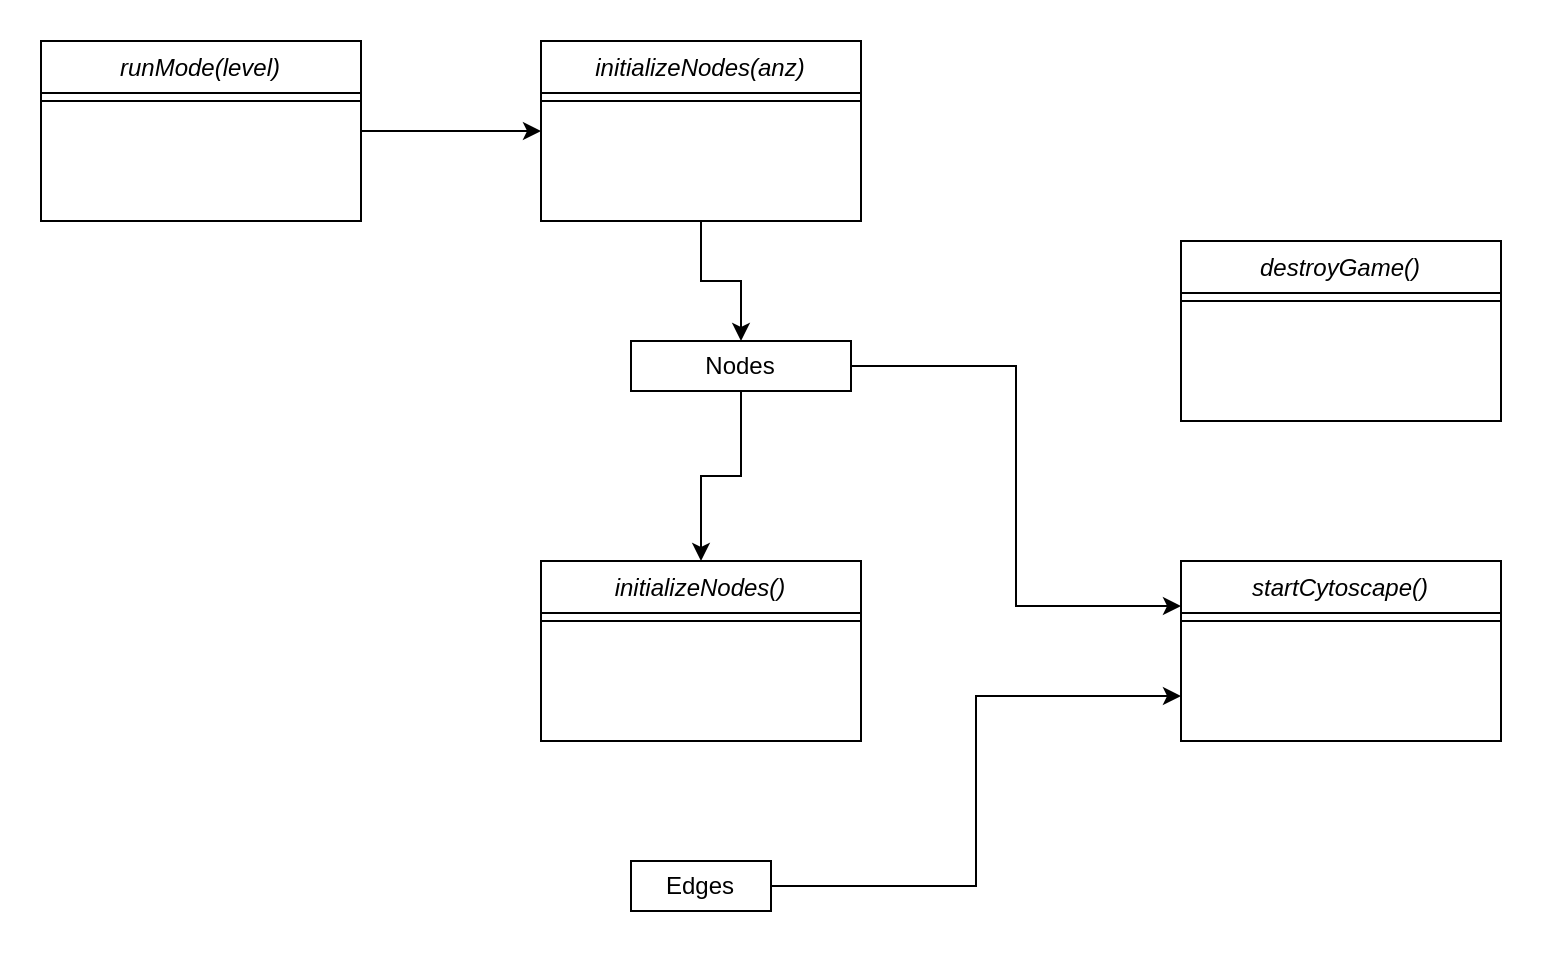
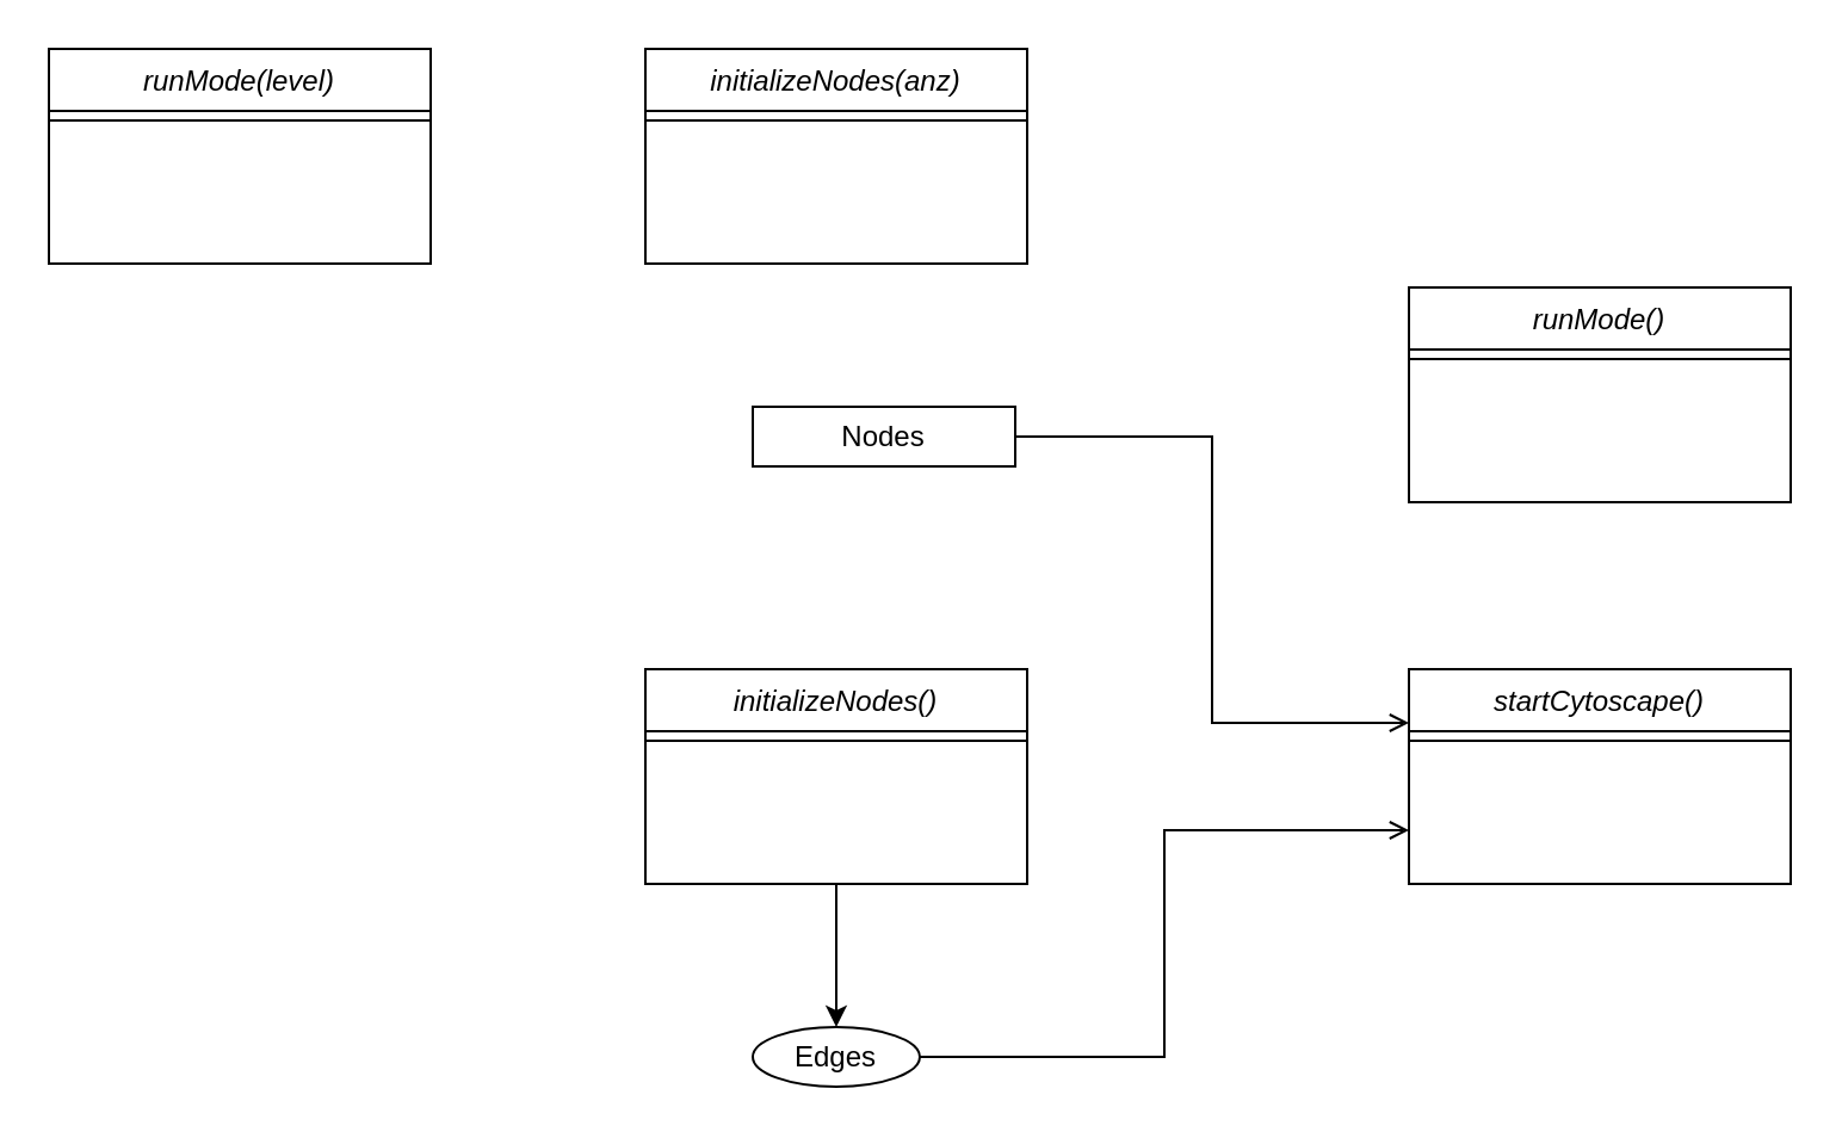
- <mxCell id="15" style="edgeStyle=orthogonalEdgeStyle;rounded=0;orthogonalLoop=1;jettySize=auto;html=1;entryX=0;entryY=0.5;entryDx=0;entryDy=0;" edge="1" parent="1" source="16" target="3"><mxGeometry relative="1" as="geometry" /></mxCell>
- <mxCell id="18" value="destroyGame()" style="swimlane;fontStyle=2;align=center;verticalAlign=top;childLayout=stackLayout;horizontal=1;startSize=26;horizontalStack=0;resizeParent=1;resizeLast=0;collapsible=1;marginBottom=0;rounded=0;shadow=0;strokeWidth=1;" vertex="1" parent="1"><mxGeometry x="590" y="120" width="160" height="90" as="geometry"><mxRectangle x="120" y="80" width="160" height="26" as="alternateBounds" /></mxGeometry></mxCell>
+ <mxCell id="18" value="runMode()" style="swimlane;fontStyle=2;align=center;verticalAlign=top;childLayout=stackLayout;horizontal=1;startSize=26;horizontalStack=0;resizeParent=1;resizeLast=0;collapsible=1;marginBottom=0;rounded=0;shadow=0;strokeWidth=1;" vertex="1" parent="1"><mxGeometry x="590" y="120" width="160" height="90" as="geometry"><mxRectangle x="120" y="80" width="160" height="26" as="alternateBounds" /></mxGeometry></mxCell>
- <mxCell id="2" style="edgeStyle=orthogonalEdgeStyle;rounded=0;orthogonalLoop=1;jettySize=auto;html=1;" edge="1" parent="1" source="3" target="10"><mxGeometry relative="1" as="geometry" /></mxCell>
- <mxCell id="8" style="edgeStyle=orthogonalEdgeStyle;rounded=0;orthogonalLoop=1;jettySize=auto;html=1;entryX=0.5;entryY=0;entryDx=0;entryDy=0;" edge="1" parent="1" source="10" target="6"><mxGeometry relative="1" as="geometry" /></mxCell>
- <mxCell id="9" style="edgeStyle=orthogonalEdgeStyle;rounded=0;orthogonalLoop=1;jettySize=auto;html=1;entryX=0;entryY=0.25;entryDx=0;entryDy=0;" edge="1" parent="1" source="10" target="13"><mxGeometry relative="1" as="geometry" /></mxCell>
+ <mxCell id="9" style="edgeStyle=orthogonalEdgeStyle;rounded=0;orthogonalLoop=1;jettySize=auto;html=1;entryX=0;entryY=0.25;entryDx=0;entryDy=0;endArrow=open;" edge="1" parent="1" source="10" target="13"><mxGeometry relative="1" as="geometry" /></mxCell>
- <mxCell id="11" style="edgeStyle=orthogonalEdgeStyle;rounded=0;orthogonalLoop=1;jettySize=auto;html=1;entryX=0;entryY=0.75;entryDx=0;entryDy=0;" edge="1" parent="1" source="12" target="13"><mxGeometry relative="1" as="geometry" /></mxCell>
+ <mxCell id="11" style="edgeStyle=orthogonalEdgeStyle;rounded=0;orthogonalLoop=1;jettySize=auto;html=1;entryX=0;entryY=0.75;entryDx=0;entryDy=0;endArrow=open;" edge="1" parent="1" source="12" target="13"><mxGeometry relative="1" as="geometry" /></mxCell>
+ <mxCell id="5" style="edgeStyle=orthogonalEdgeStyle;rounded=0;orthogonalLoop=1;jettySize=auto;html=1;" edge="1" parent="1" source="6" target="12"><mxGeometry relative="1" as="geometry" /></mxCell>
- <mxCell id="12" value="Edges" style="rounded=0;whiteSpace=wrap;html=1;" vertex="1" parent="1"><mxGeometry x="315" y="430" width="70" height="25" as="geometry" /></mxCell>
+ <mxCell id="12" value="Edges" style="ellipse;whiteSpace=wrap;html=1;" vertex="1" parent="1"><mxGeometry x="315" y="430" width="70" height="25" as="geometry" /></mxCell>
